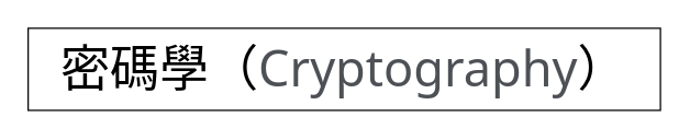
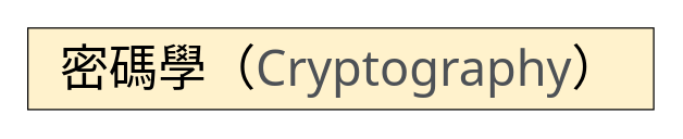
- <mxCell id="2" value="&lt;font style=&quot;&quot;&gt;&lt;span style=&quot;font-size: 36px;&quot;&gt;密碼學（&lt;/span&gt;&lt;span style=&quot;font-family: inter-regular, system-ui, apple-system, BlinkMacSystemFont, &amp;quot;Segoe UI&amp;quot;, Roboto, &amp;quot;Helvetica Neue&amp;quot;, Helvetica, Arial, sans-serif; color: rgb(77, 81, 86); background-color: transparent; text-align: start;&quot;&gt;&lt;font style=&quot;font-size: 36px;&quot;&gt;Cryptography&lt;/font&gt;&lt;/span&gt;&lt;span style=&quot;font-size: 36px; background-color: initial;&quot;&gt;）&lt;/span&gt;&lt;br&gt;&lt;/font&gt;" style="rounded=0;whiteSpace=wrap;html=1;" vertex="1" parent="1"><mxGeometry x="20" y="20" width="460" height="60" as="geometry" /></mxCell>
+ <mxCell id="2" value="&lt;font style=&quot;&quot;&gt;&lt;span style=&quot;font-size: 36px;&quot;&gt;密碼學（&lt;/span&gt;&lt;span style=&quot;font-family: inter-regular, system-ui, apple-system, BlinkMacSystemFont, &amp;quot;Segoe UI&amp;quot;, Roboto, &amp;quot;Helvetica Neue&amp;quot;, Helvetica, Arial, sans-serif; color: rgb(77, 81, 86); background-color: transparent; text-align: start;&quot;&gt;&lt;font style=&quot;font-size: 36px;&quot;&gt;Cryptography&lt;/font&gt;&lt;/span&gt;&lt;span style=&quot;font-size: 36px; background-color: initial;&quot;&gt;）&lt;/span&gt;&lt;br&gt;&lt;/font&gt;" style="rounded=0;whiteSpace=wrap;html=1;fillColor=#fff2cc;" vertex="1" parent="1"><mxGeometry x="20" y="20" width="460" height="60" as="geometry" /></mxCell>
